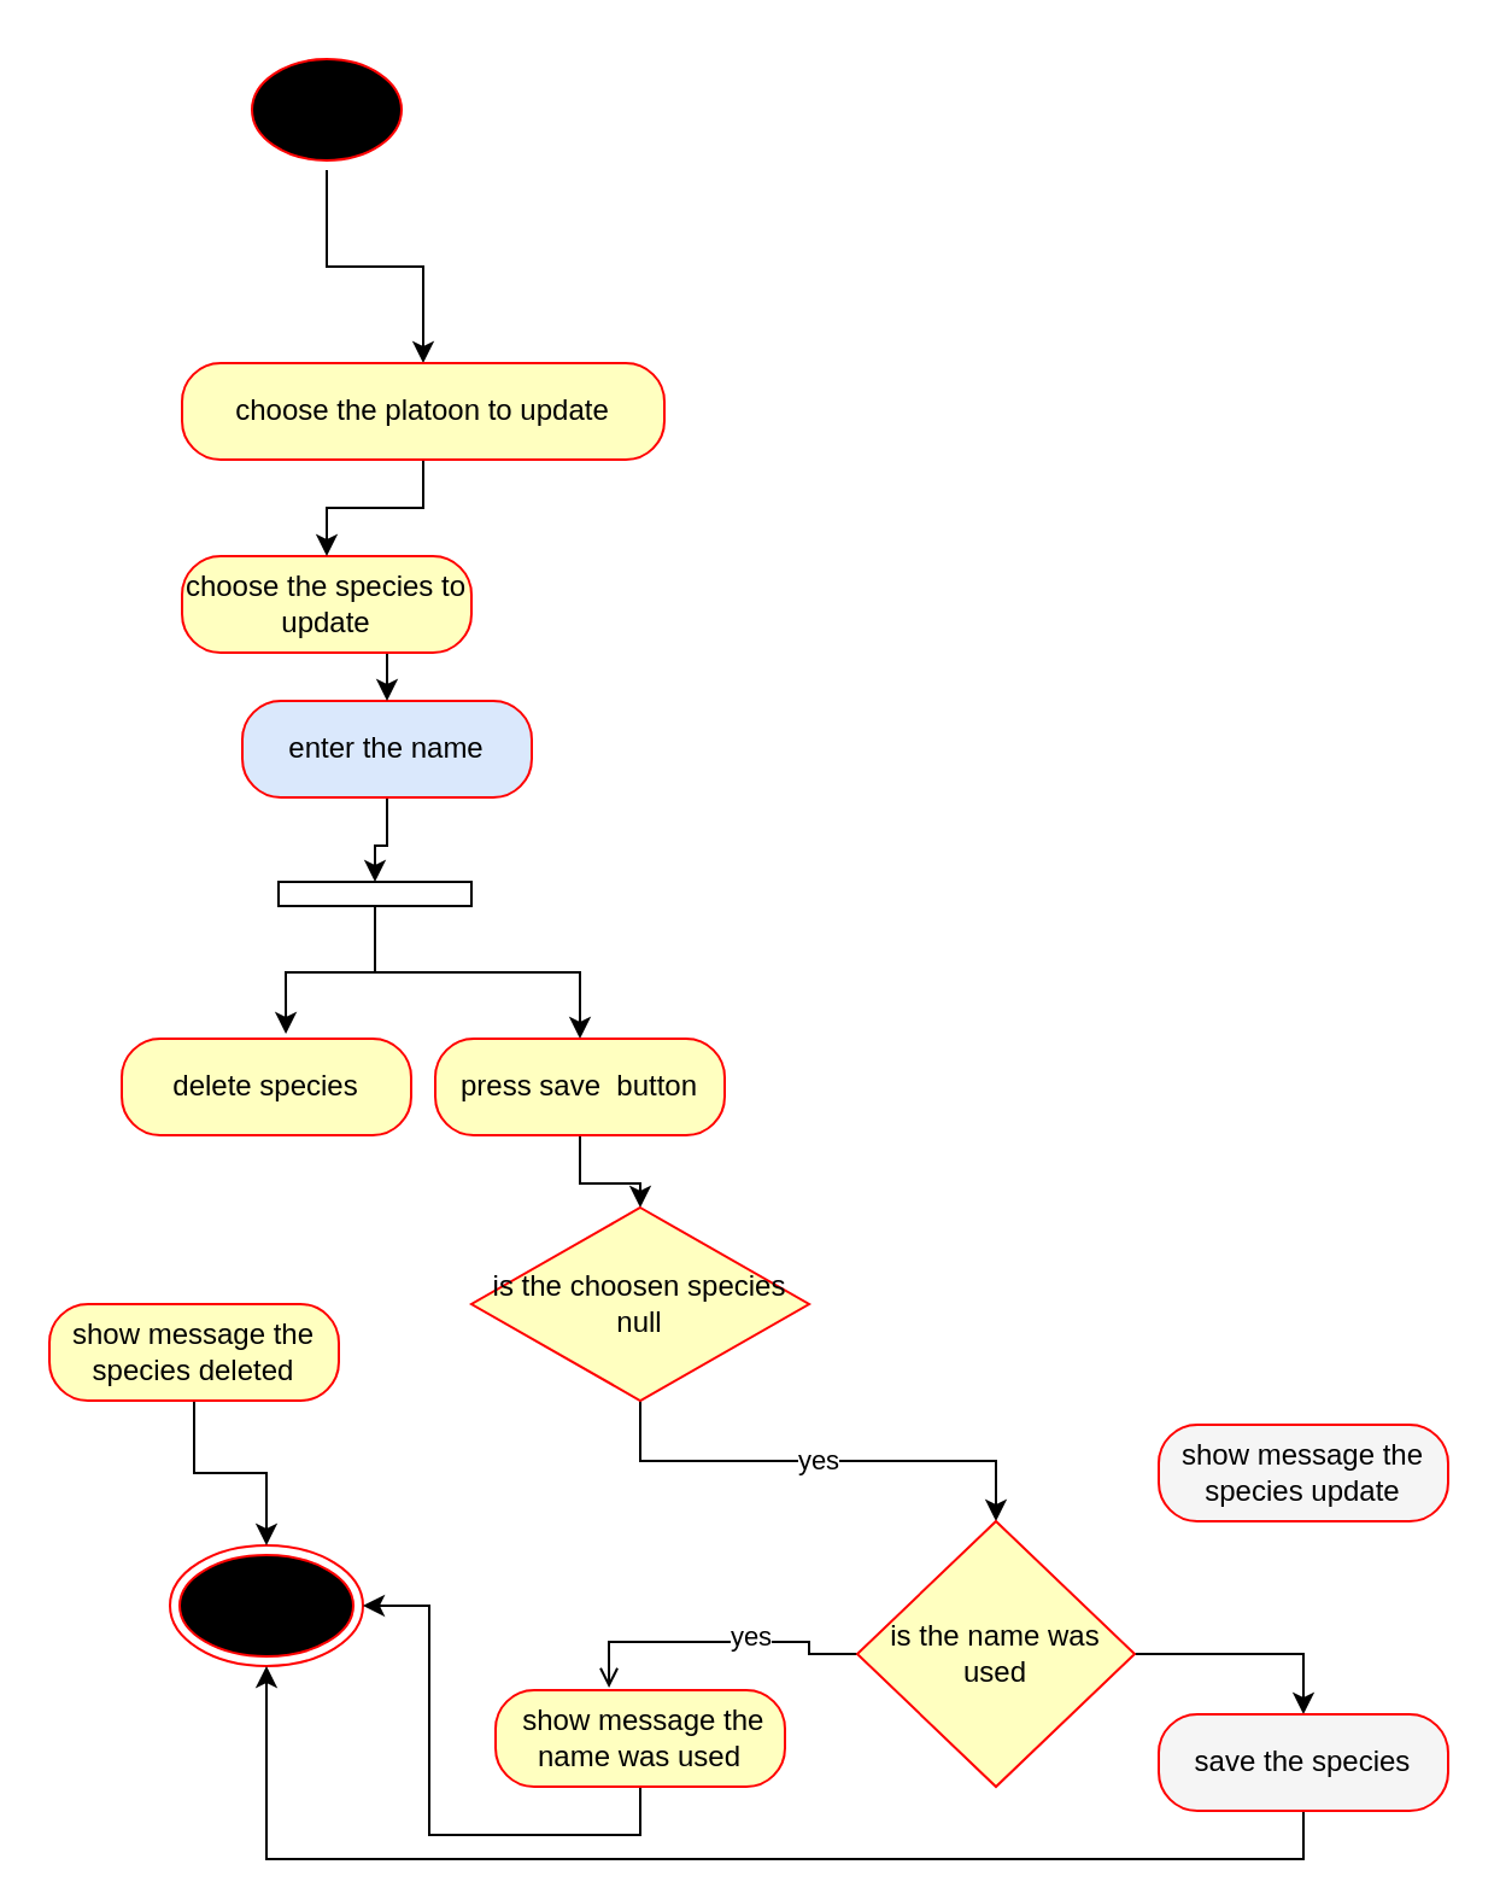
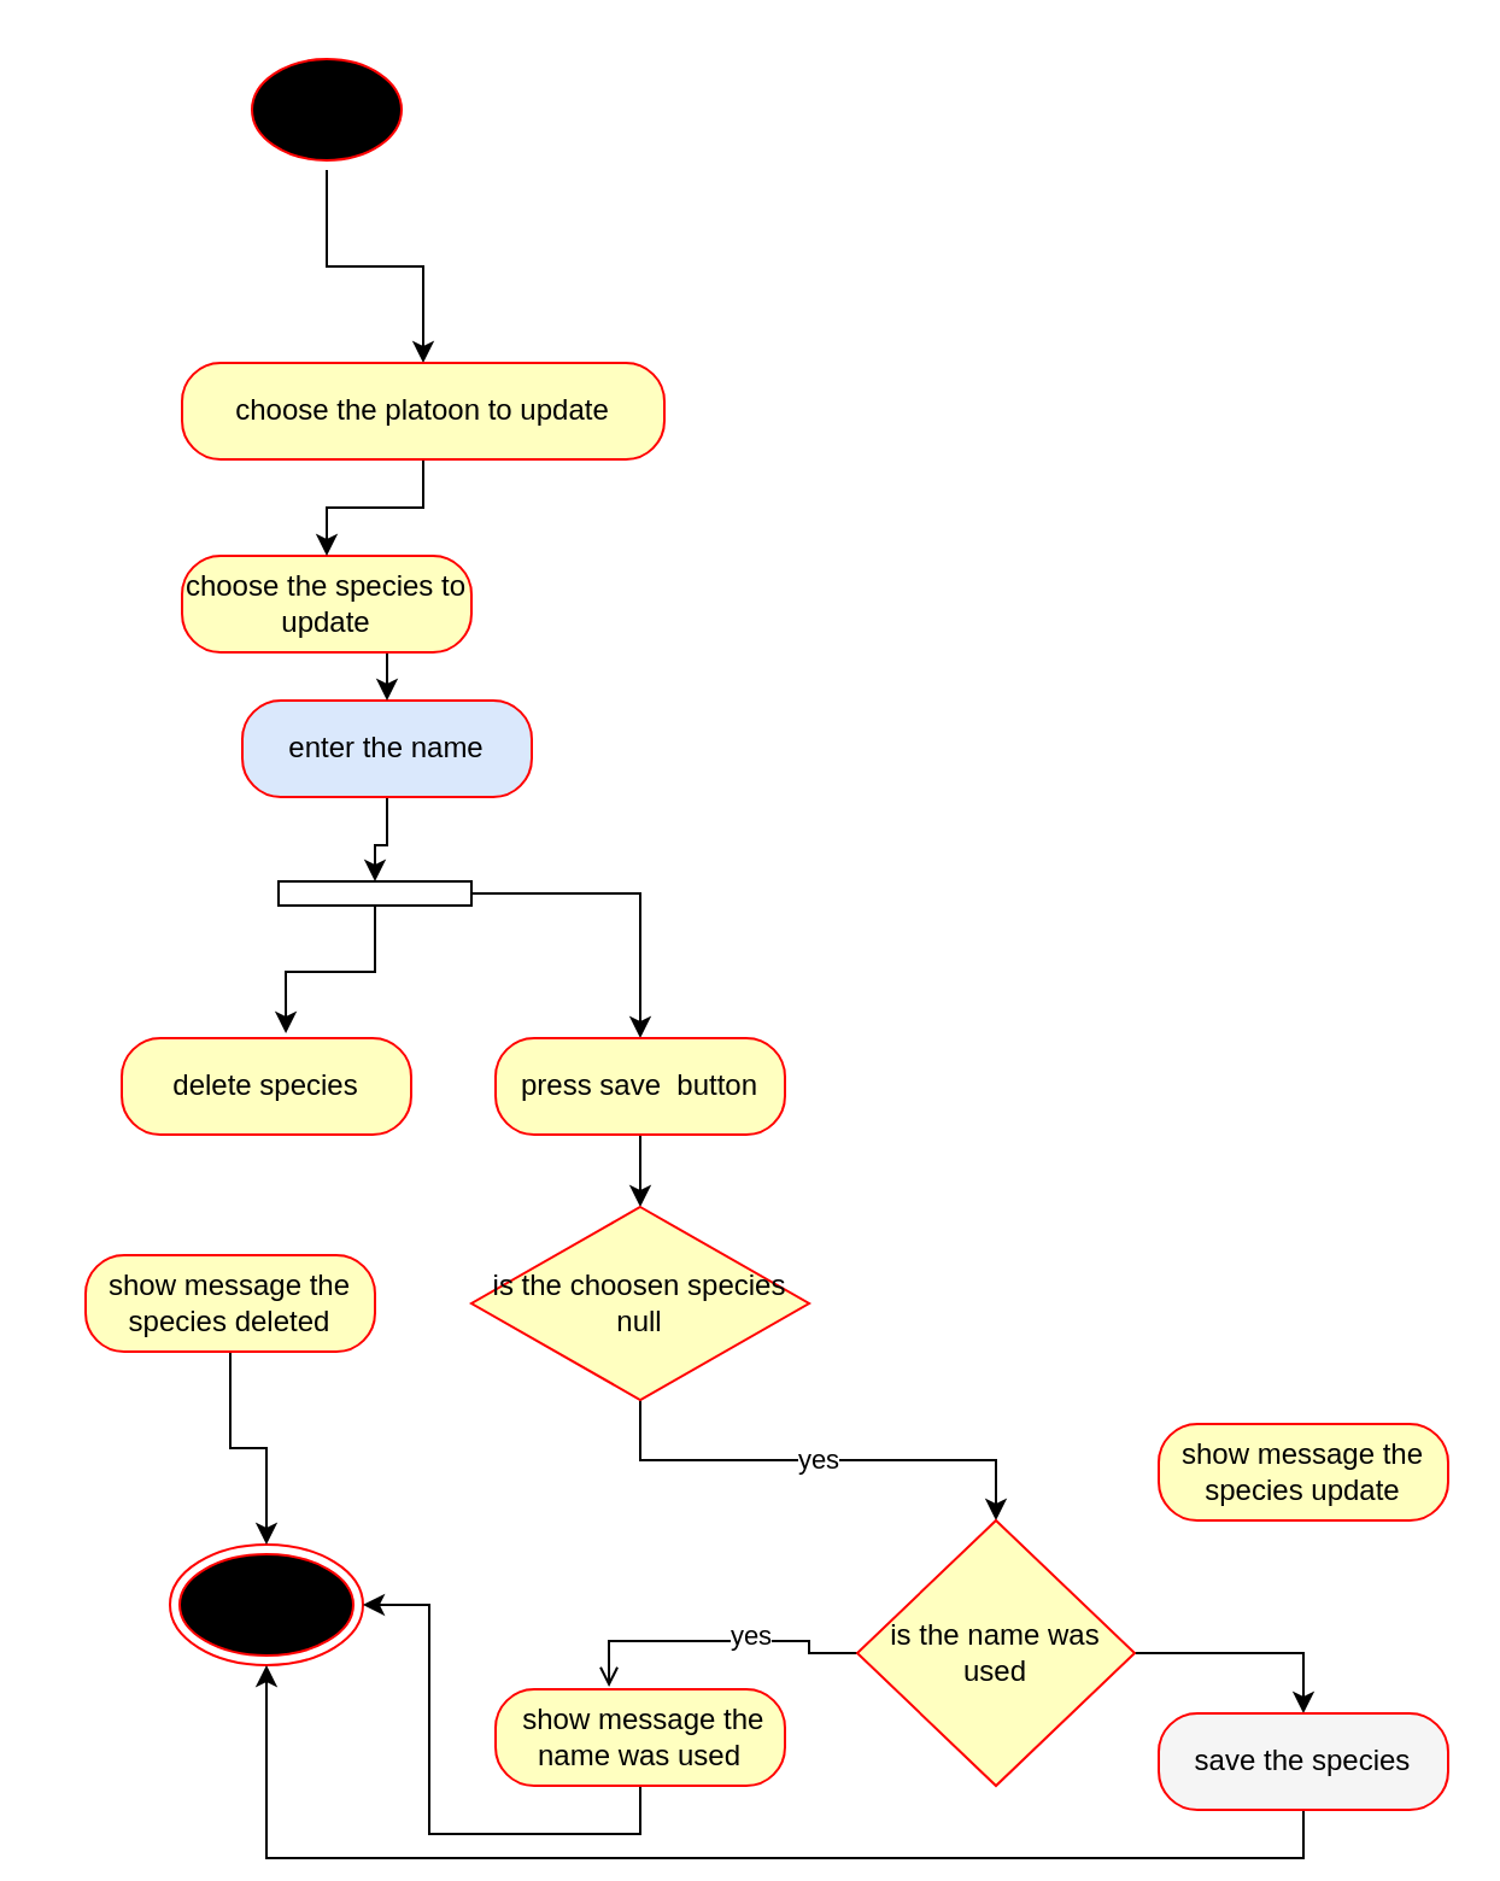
- <mxCell id="9" value="press save&amp;nbsp; button" style="rounded=1;whiteSpace=wrap;html=1;arcSize=40;fontColor=#000000;fillColor=#ffffc0;strokeColor=#ff0000;" vertex="1" parent="1"><mxGeometry x="180" y="430" width="120" height="40" as="geometry" /></mxCell>
+ <mxCell id="9" value="press save&amp;nbsp; button" style="rounded=1;whiteSpace=wrap;html=1;arcSize=40;fontColor=#000000;fillColor=#ffffc0;strokeColor=#ff0000;" vertex="1" parent="1"><mxGeometry x="205" y="430" width="120" height="40" as="geometry" /></mxCell>
- <mxCell id="16" value="show message the species deleted" style="rounded=1;whiteSpace=wrap;html=1;arcSize=40;fontColor=#000000;fillColor=#ffffc0;strokeColor=#ff0000;" vertex="1" parent="1"><mxGeometry x="20" y="540" width="120" height="40" as="geometry" /></mxCell>
+ <mxCell id="16" value="show message the species deleted" style="rounded=1;whiteSpace=wrap;html=1;arcSize=40;fontColor=#000000;fillColor=#ffffc0;strokeColor=#ff0000;" vertex="1" parent="1"><mxGeometry x="35" y="520" width="120" height="40" as="geometry" /></mxCell>
- <mxCell id="17" value="show message the species update" style="rounded=1;whiteSpace=wrap;html=1;arcSize=40;fontColor=#000000;fillColor=#f5f5f5;strokeColor=#ff0000;" vertex="1" parent="1"><mxGeometry x="480" y="590" width="120" height="40" as="geometry" /></mxCell>
+ <mxCell id="17" value="show message the species update" style="rounded=1;whiteSpace=wrap;html=1;arcSize=40;fontColor=#000000;fillColor=#ffffc0;strokeColor=#ff0000;" vertex="1" parent="1"><mxGeometry x="480" y="590" width="120" height="40" as="geometry" /></mxCell>
